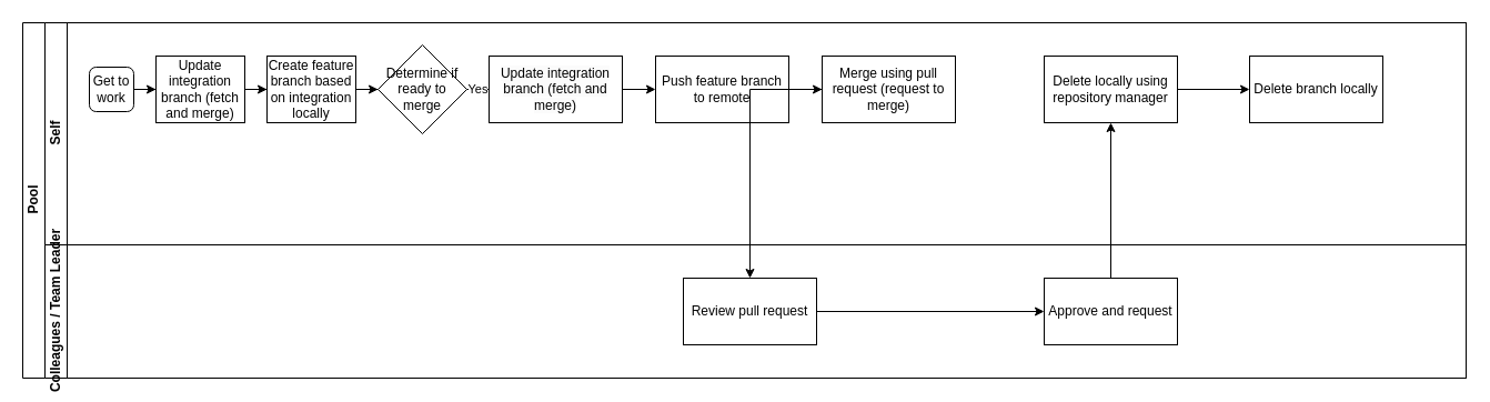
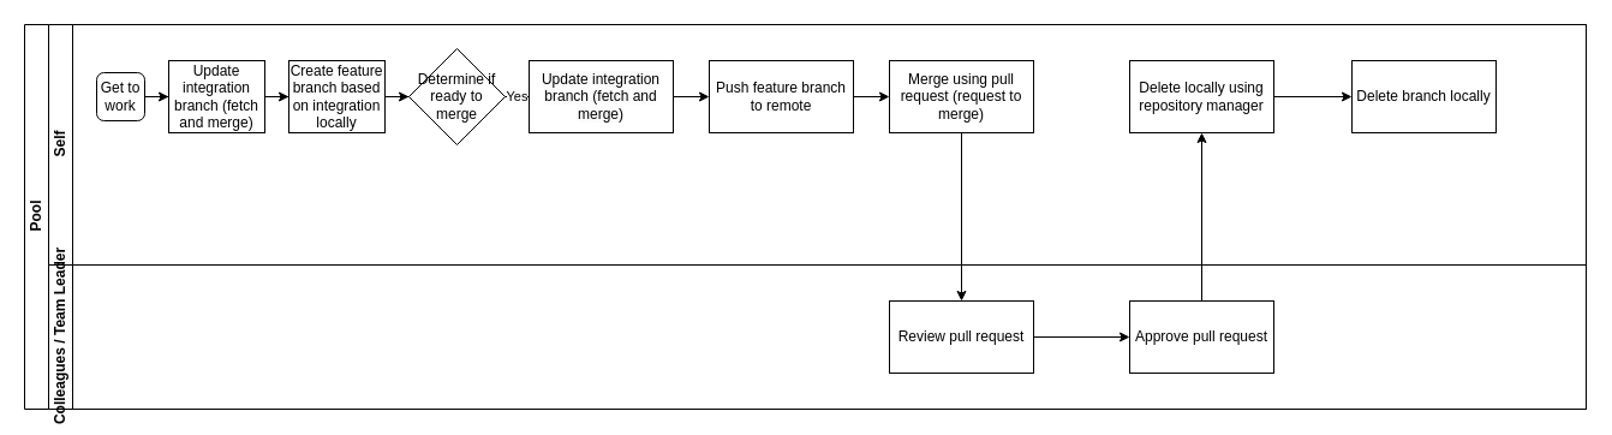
- <mxCell id="22" value="Review pull request" style="whiteSpace=wrap;html=1;fontColor=#000000;rounded=0;" parent="20" vertex="1"><mxGeometry x="575" y="30" width="120" height="60" as="geometry" /></mxCell>
+ <mxCell id="22" value="Review pull request" style="whiteSpace=wrap;html=1;fontColor=#000000;rounded=0;" parent="20" vertex="1"><mxGeometry x="700" y="30" width="120" height="60" as="geometry" /></mxCell>
- <mxCell id="23" value="Approve and request" style="whiteSpace=wrap;html=1;fontColor=#000000;rounded=0;" parent="20" vertex="1"><mxGeometry x="900" y="30" width="120" height="60" as="geometry" /></mxCell>
+ <mxCell id="23" value="Approve pull request" style="whiteSpace=wrap;html=1;fontColor=#000000;rounded=0;" parent="20" vertex="1"><mxGeometry x="900" y="30" width="120" height="60" as="geometry" /></mxCell>
